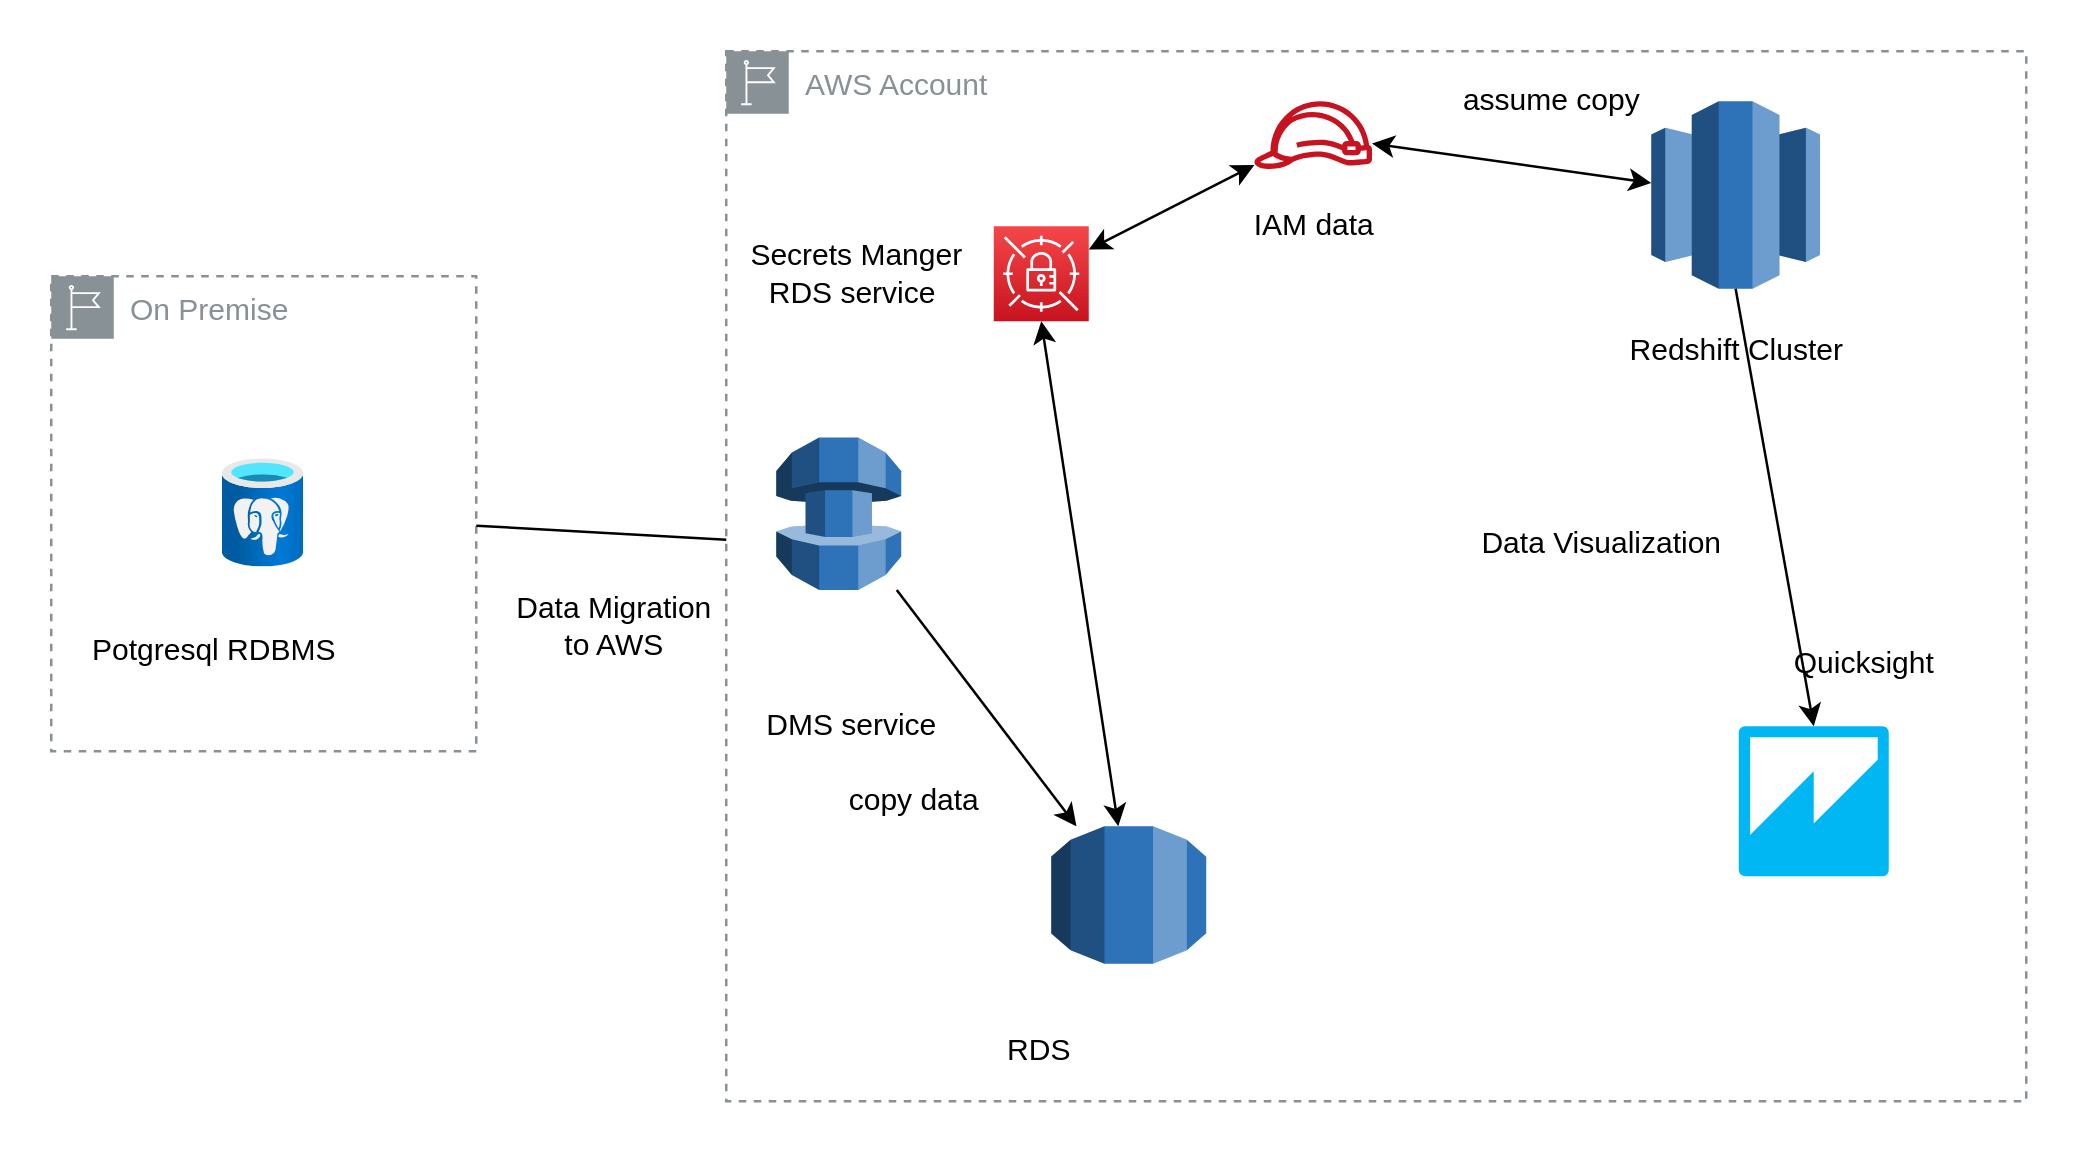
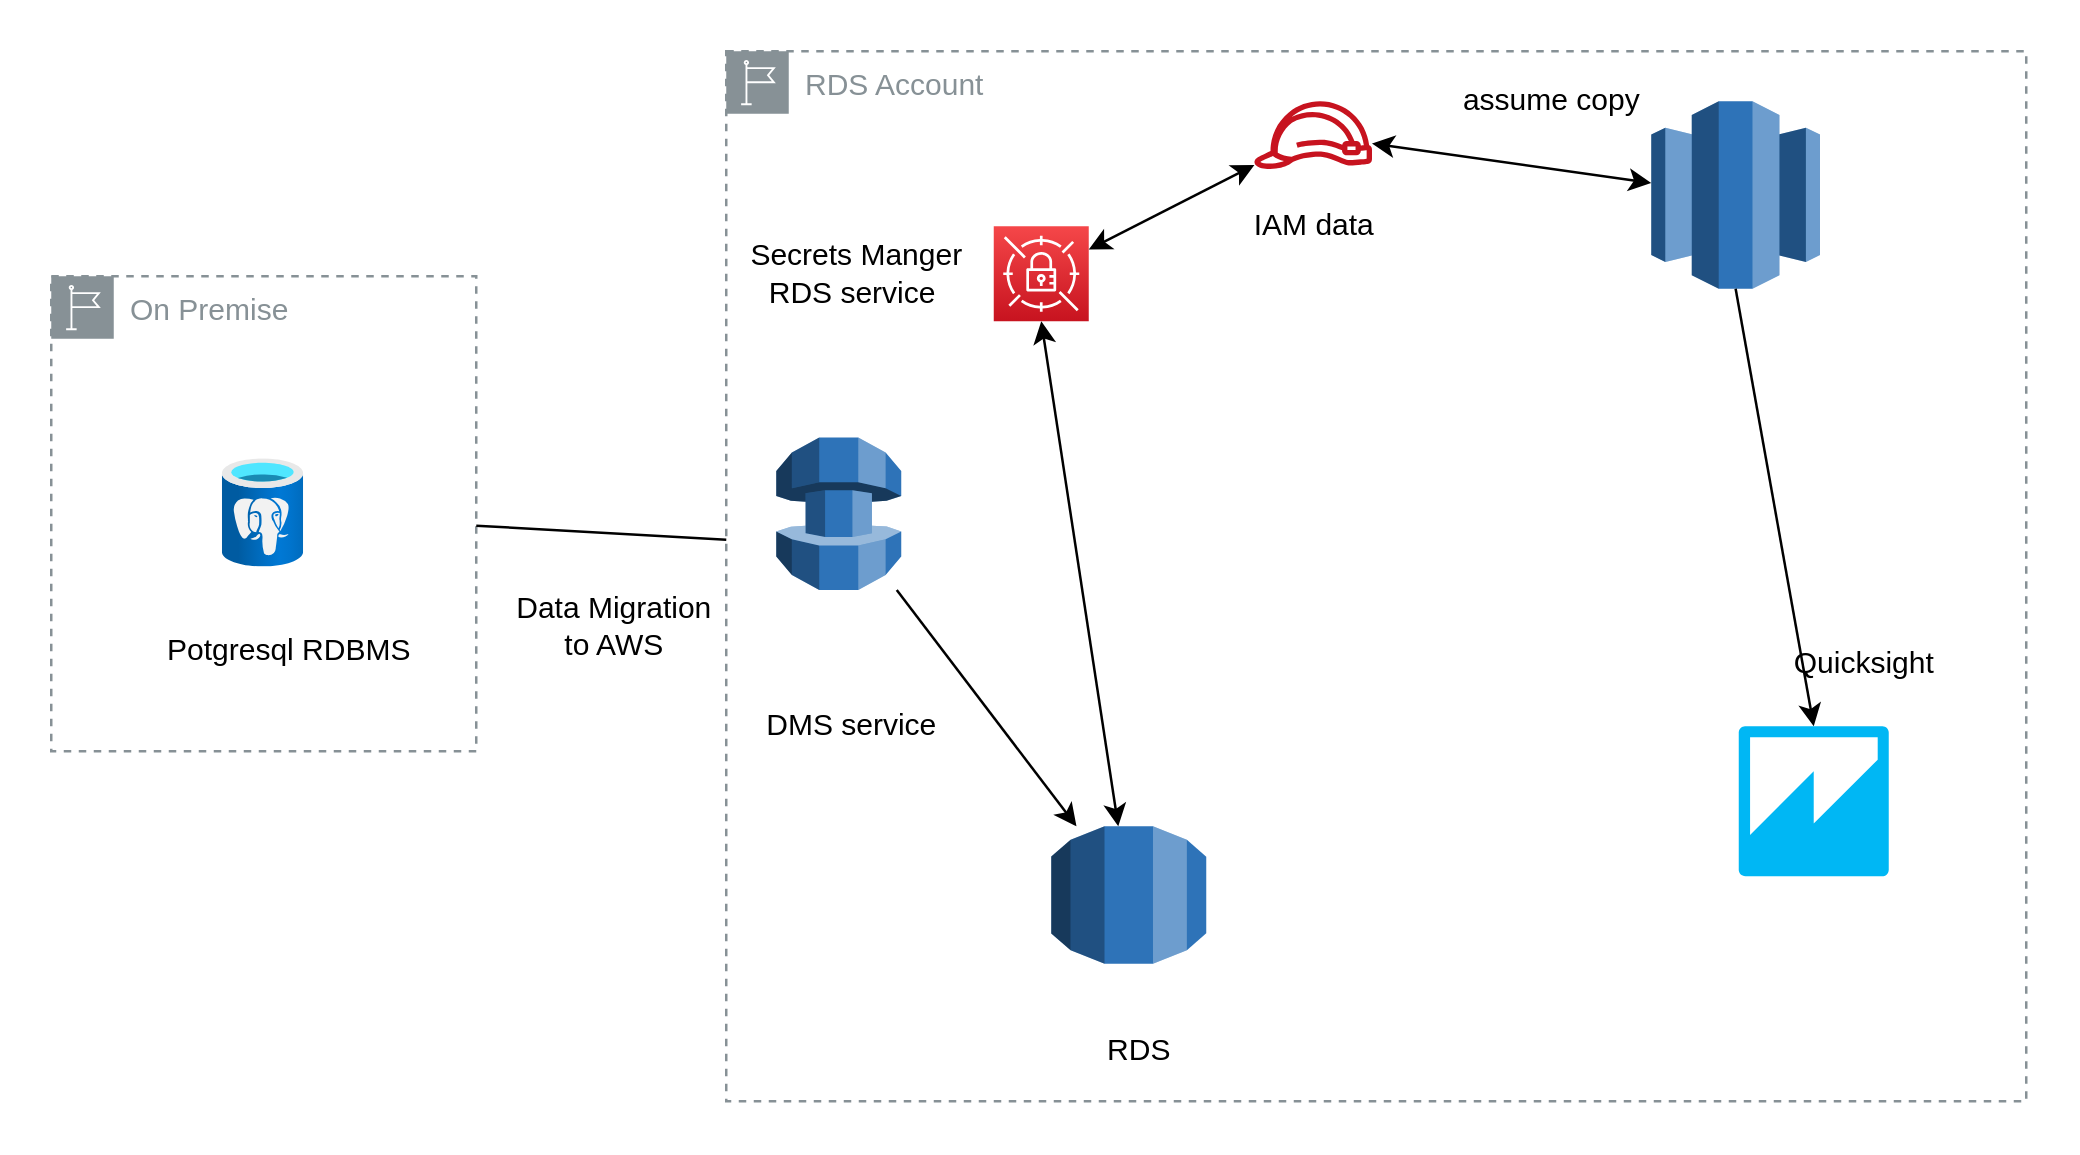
- <mxCell id="2" value="AWS Account" style="outlineConnect=0;gradientColor=none;html=1;whiteSpace=wrap;fontSize=12;fontStyle=0;shape=mxgraph.aws4.group;grIcon=mxgraph.aws4.group_region;strokeColor=#879196;fillColor=none;verticalAlign=top;align=left;spacingLeft=30;fontColor=#879196;dashed=1;" vertex="1" parent="1"><mxGeometry x="290" y="20" width="520" height="420" as="geometry" /></mxCell>
+ <mxCell id="2" value="RDS Account" style="outlineConnect=0;gradientColor=none;html=1;whiteSpace=wrap;fontSize=12;fontStyle=0;shape=mxgraph.aws4.group;grIcon=mxgraph.aws4.group_region;strokeColor=#879196;fillColor=none;verticalAlign=top;align=left;spacingLeft=30;fontColor=#879196;dashed=1;" vertex="1" parent="1"><mxGeometry x="290" y="20" width="520" height="420" as="geometry" /></mxCell>
- <mxCell id="10" value="Redshift Cluster" style="text;html=1;align=center;verticalAlign=middle;resizable=0;points=[];autosize=1;strokeColor=none;" vertex="1" parent="1"><mxGeometry x="643.75" y="130" width="100" height="20" as="geometry" /></mxCell>
- <mxCell id="19" value="Data Visualization" style="text;html=1;align=center;verticalAlign=middle;resizable=0;points=[];autosize=1;strokeColor=none;" vertex="1" parent="1"><mxGeometry x="585" y="206.65" width="110" height="20" as="geometry" /></mxCell>
- <mxCell id="7" value="Potgresql RDBMS" style="text;html=1;align=center;verticalAlign=middle;resizable=0;points=[];autosize=1;strokeColor=none;" vertex="1" parent="1"><mxGeometry x="30" y="250" width="110" height="20" as="geometry" /></mxCell>
+ <mxCell id="7" value="Potgresql RDBMS" style="text;html=1;align=center;verticalAlign=middle;resizable=0;points=[];autosize=1;strokeColor=none;" vertex="1" parent="1"><mxGeometry x="60" y="250" width="110" height="20" as="geometry" /></mxCell>
- <mxCell id="17" value="copy data&lt;br&gt;" style="text;html=1;align=center;verticalAlign=middle;resizable=0;points=[];autosize=1;strokeColor=none;" vertex="1" parent="1"><mxGeometry x="330" y="310" width="70" height="20" as="geometry" /></mxCell>
- <mxCell id="15" value="RDS" style="text;html=1;align=center;verticalAlign=middle;resizable=0;points=[];autosize=1;strokeColor=none;" vertex="1" parent="1"><mxGeometry x="395" y="410" width="40" height="20" as="geometry" /></mxCell>
+ <mxCell id="15" value="RDS" style="text;html=1;align=center;verticalAlign=middle;resizable=0;points=[];autosize=1;strokeColor=none;" vertex="1" parent="1"><mxGeometry x="435" y="410" width="40" height="20" as="geometry" /></mxCell>
